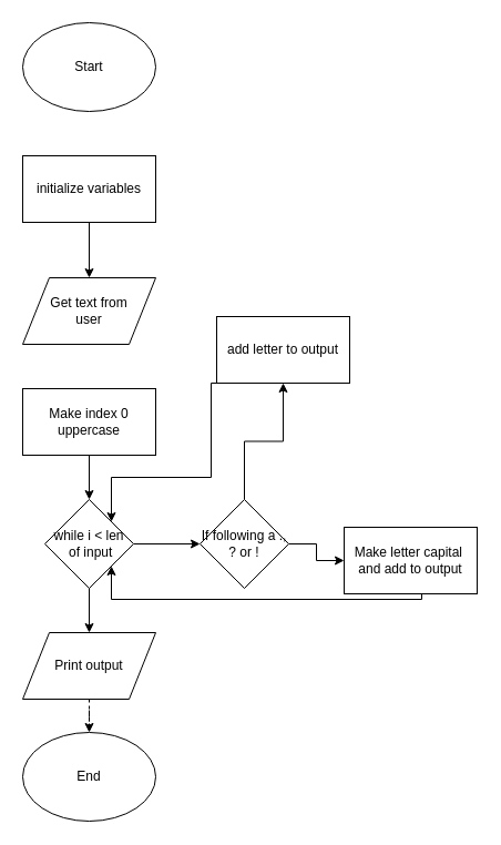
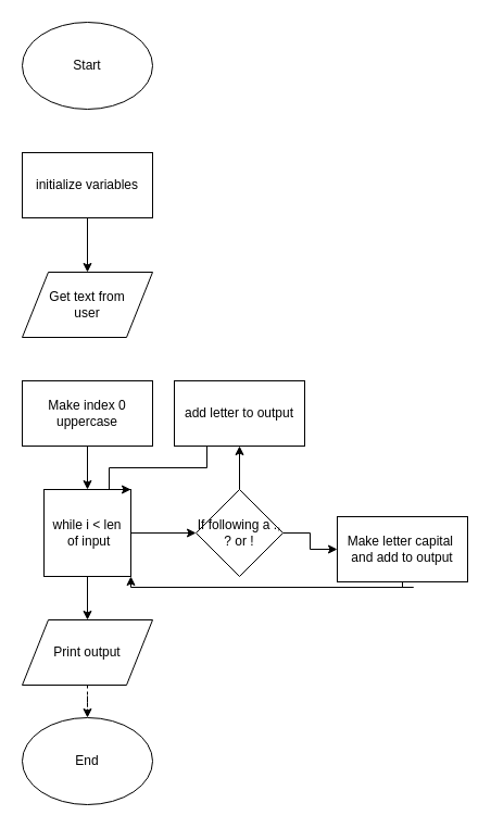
- <mxCell id="17" value="add letter to output" style="rounded=0;whiteSpace=wrap;html=1;" vertex="1" parent="1"><mxGeometry x="195" y="285" width="120" height="60" as="geometry" /></mxCell>
+ <mxCell id="17" value="add letter to output" style="rounded=0;whiteSpace=wrap;html=1;" vertex="1" parent="1"><mxGeometry x="160" y="350" width="120" height="60" as="geometry" /></mxCell>
- <mxCell id="10" value="while i &amp;lt; len&lt;br&gt;&amp;nbsp;of input" style="rhombus;whiteSpace=wrap;html=1;" vertex="1" parent="1"><mxGeometry x="40" y="450" width="80" height="80" as="geometry" /></mxCell>
+ <mxCell id="10" value="while i &amp;lt; len&lt;br&gt;&amp;nbsp;of input" style="whiteSpace=wrap;html=1;rounded=0;" vertex="1" parent="1"><mxGeometry x="40" y="450" width="80" height="80" as="geometry" /></mxCell>
